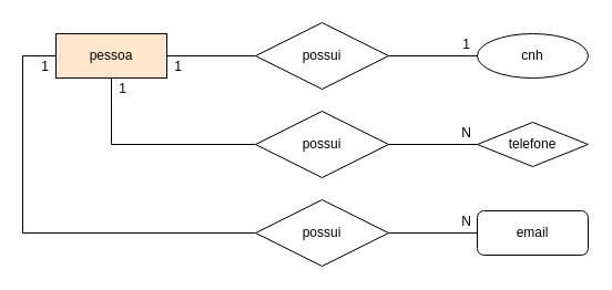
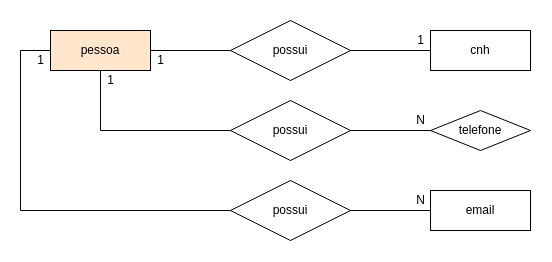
- <mxCell id="6" value="cnh" style="ellipse;whiteSpace=wrap;html=1;align=center;" vertex="1" parent="1"><mxGeometry x="430" y="30" width="100" height="40" as="geometry" /></mxCell>
+ <mxCell id="6" value="cnh" style="whiteSpace=wrap;html=1;align=center;" vertex="1" parent="1"><mxGeometry x="430" y="30" width="100" height="40" as="geometry" /></mxCell>
- <mxCell id="14" value="email" style="whiteSpace=wrap;html=1;align=center;rounded=1;" vertex="1" parent="1"><mxGeometry x="430" y="190" width="100" height="40" as="geometry" /></mxCell>
+ <mxCell id="14" value="email" style="whiteSpace=wrap;html=1;align=center;" vertex="1" parent="1"><mxGeometry x="430" y="190" width="100" height="40" as="geometry" /></mxCell>
